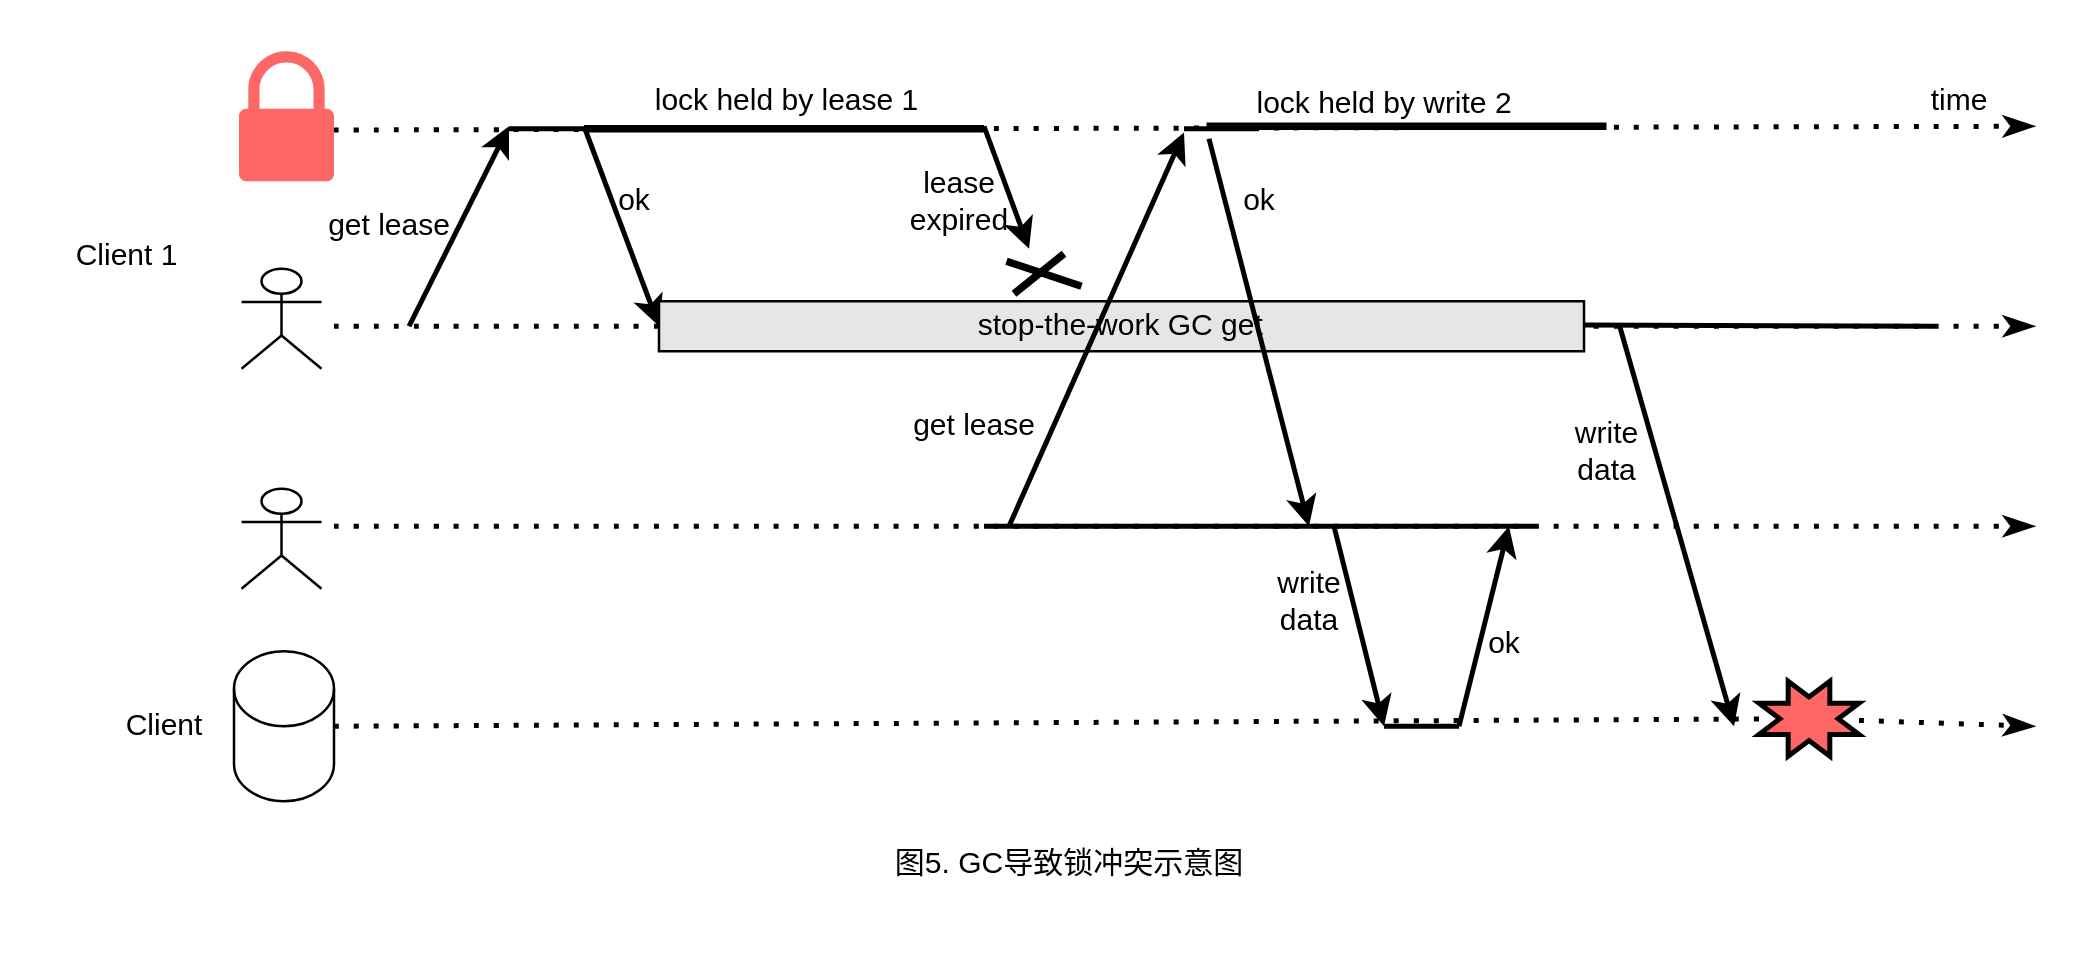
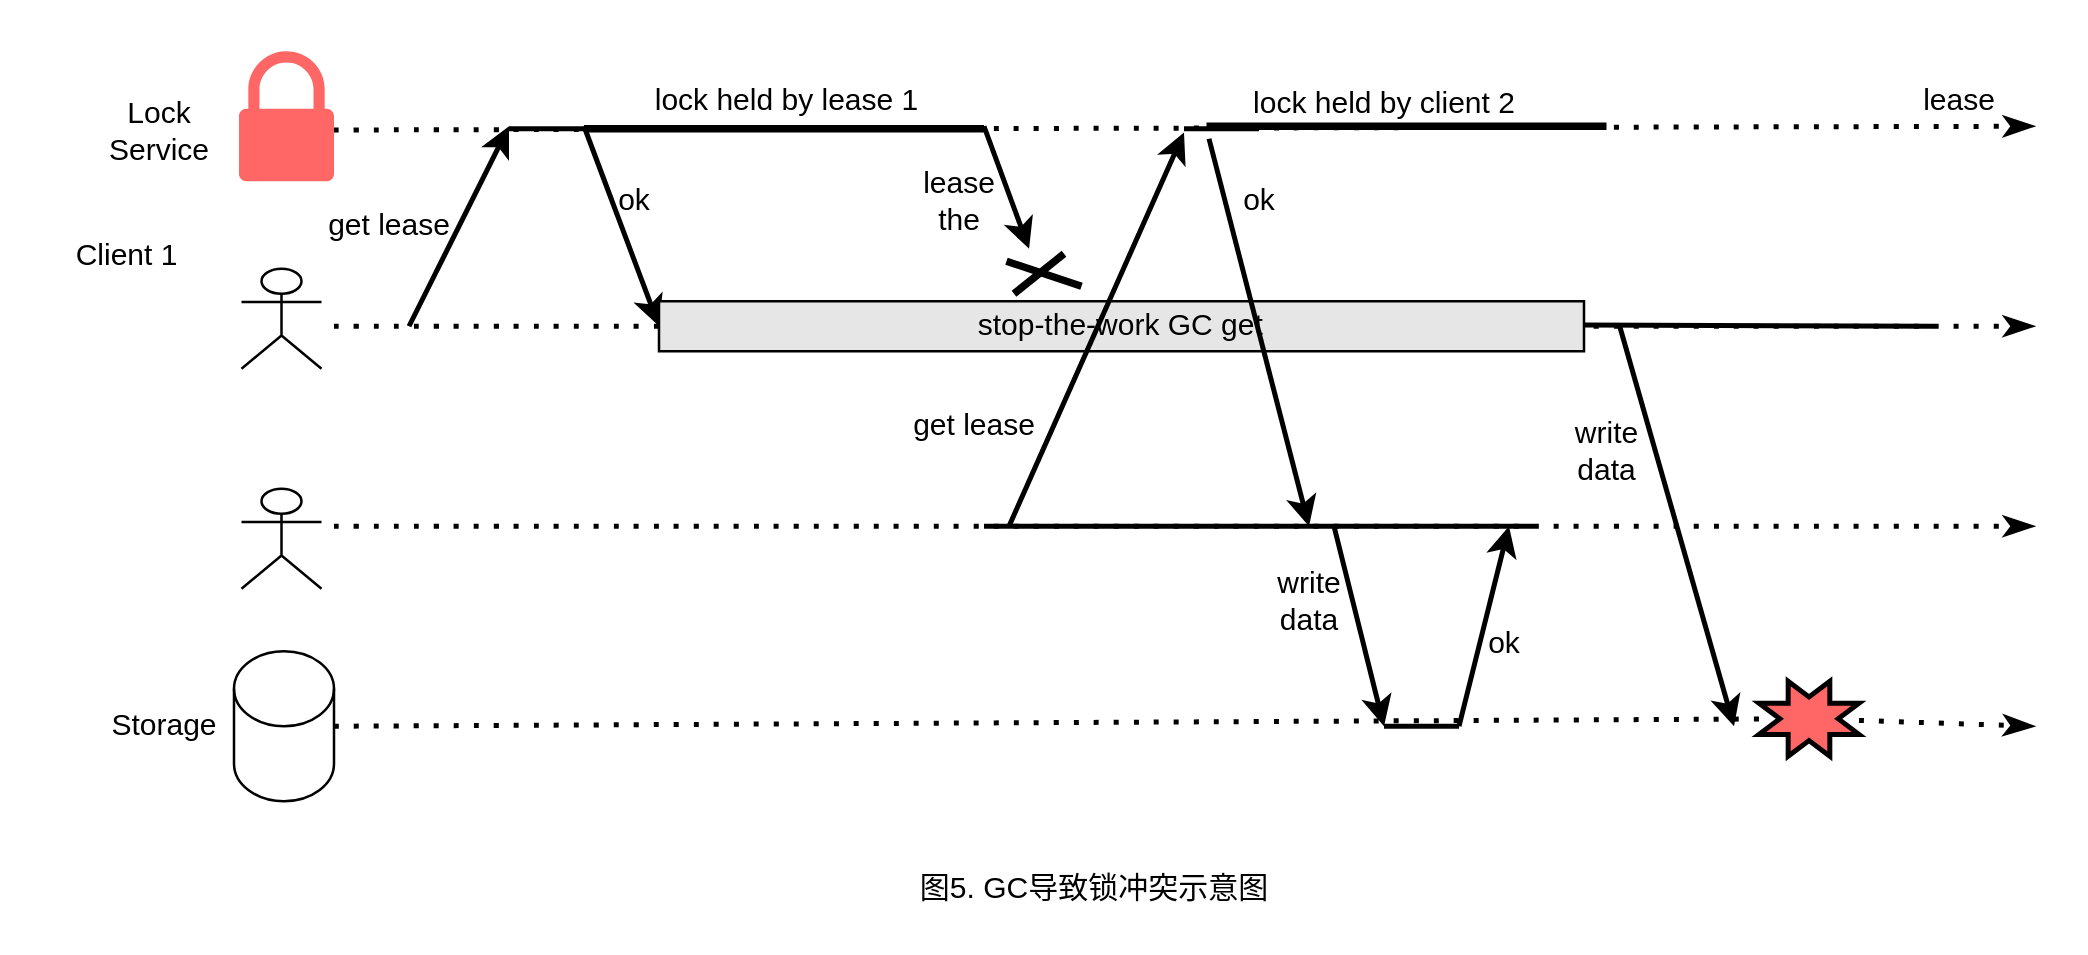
- <mxCell id="43" value="time" style="text;html=1;align=center;verticalAlign=middle;resizable=0;points=[];autosize=1;strokeColor=none;fillColor=none;fontColor=#000000;" vertex="1" parent="1"><mxGeometry x="758" y="25" width="50" height="30" as="geometry" /></mxCell>
+ <mxCell id="43" value="lease" style="text;html=1;align=center;verticalAlign=middle;resizable=0;points=[];autosize=1;strokeColor=none;fillColor=none;fontColor=#000000;" vertex="1" parent="1"><mxGeometry x="758" y="25" width="50" height="30" as="geometry" /></mxCell>
- <mxCell id="31" value="lock held by write 2" style="text;html=1;align=center;verticalAlign=middle;resizable=0;points=[];autosize=1;strokeColor=none;fillColor=none;fontColor=#000000;" vertex="1" parent="1"><mxGeometry x="488" y="26" width="130" height="30" as="geometry" /></mxCell>
+ <mxCell id="31" value="lock held by client 2" style="text;html=1;align=center;verticalAlign=middle;resizable=0;points=[];autosize=1;strokeColor=none;fillColor=none;fontColor=#000000;" vertex="1" parent="1"><mxGeometry x="488" y="26" width="130" height="30" as="geometry" /></mxCell>
+ <mxCell id="4" value="Lock&lt;br&gt;Service" style="text;html=1;align=center;verticalAlign=middle;resizable=0;points=[];autosize=1;strokeColor=none;fillColor=none;fontColor=#000000;" vertex="1" parent="1"><mxGeometry x="33" y="32" width="60" height="40" as="geometry" /></mxCell>
- <mxCell id="22" value="lease&lt;br&gt;expired" style="text;html=1;align=center;verticalAlign=middle;resizable=0;points=[];autosize=1;strokeColor=none;fillColor=none;fontColor=#000000;strokeWidth=2;" vertex="1" parent="1"><mxGeometry x="353" y="60" width="60" height="40" as="geometry" /></mxCell>
+ <mxCell id="22" value="lease&lt;br&gt;the" style="text;html=1;align=center;verticalAlign=middle;resizable=0;points=[];autosize=1;strokeColor=none;fillColor=none;fontColor=#000000;strokeWidth=2;" vertex="1" parent="1"><mxGeometry x="353" y="60" width="60" height="40" as="geometry" /></mxCell>
- <mxCell id="9" value="Client" style="text;html=1;align=center;verticalAlign=middle;resizable=0;points=[];autosize=1;strokeColor=none;fillColor=none;fontColor=#000000;" vertex="1" parent="1"><mxGeometry x="30" y="275" width="70" height="30" as="geometry" /></mxCell>
+ <mxCell id="9" value="Storage" style="text;html=1;align=center;verticalAlign=middle;resizable=0;points=[];autosize=1;strokeColor=none;fillColor=none;fontColor=#000000;" vertex="1" parent="1"><mxGeometry x="30" y="275" width="70" height="30" as="geometry" /></mxCell>
- <mxCell id="44" value="图5. GC导致锁冲突示意图" style="text;html=1;align=center;verticalAlign=middle;resizable=0;points=[];autosize=1;strokeColor=none;fillColor=none;fontColor=#000000;" vertex="1" parent="1"><mxGeometry x="347" y="330" width="160" height="30" as="geometry" /></mxCell>
+ <mxCell id="44" value="图5. GC导致锁冲突示意图" style="text;html=1;align=center;verticalAlign=middle;resizable=0;points=[];autosize=1;strokeColor=none;fillColor=none;fontColor=#000000;" vertex="1" parent="1"><mxGeometry x="357" y="340" width="160" height="30" as="geometry" /></mxCell>
